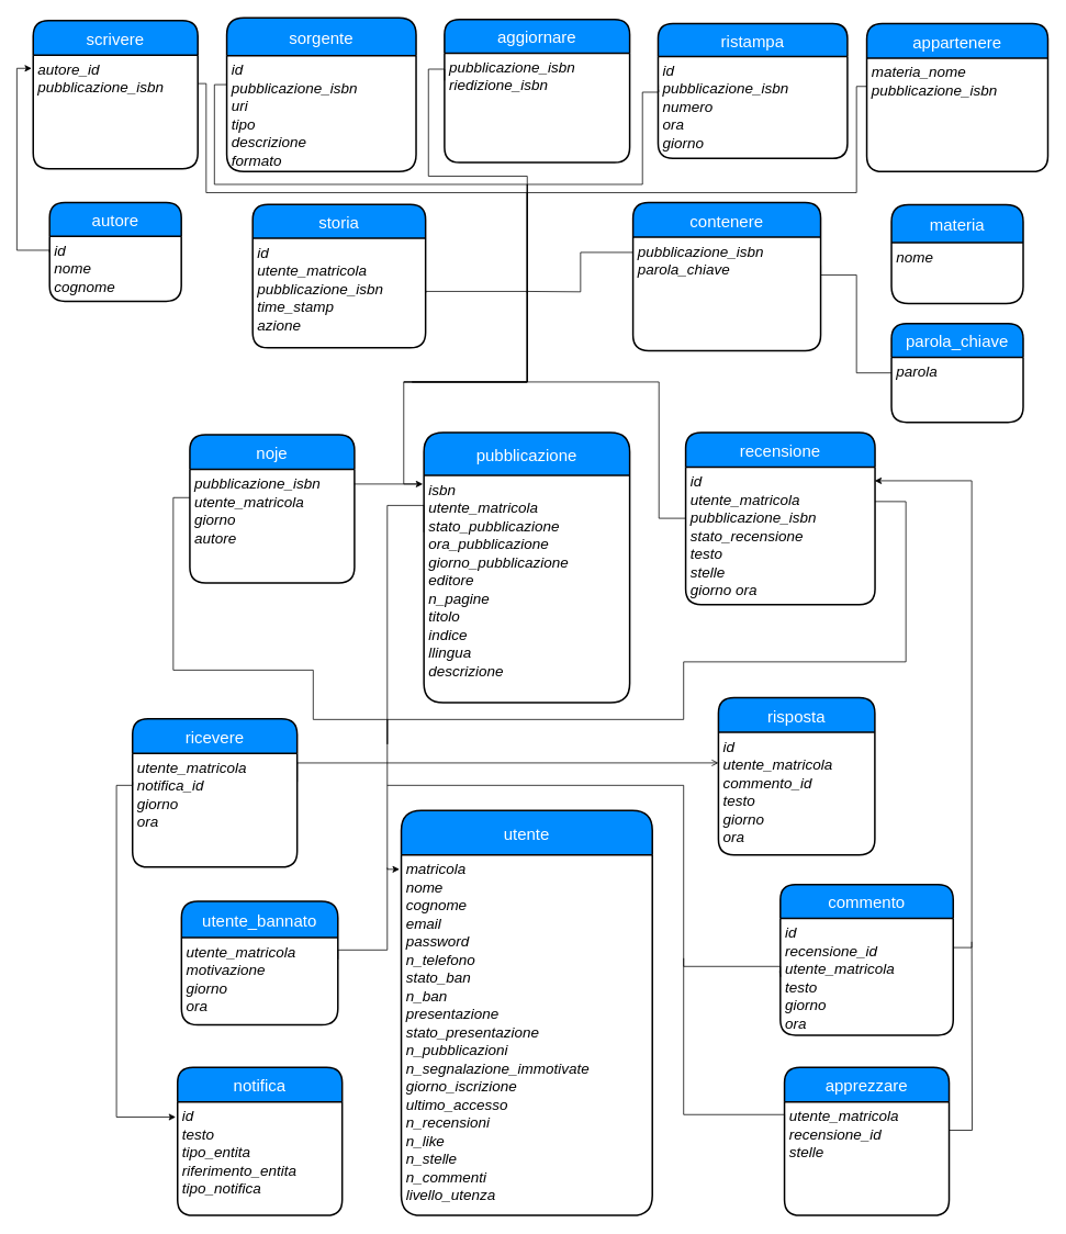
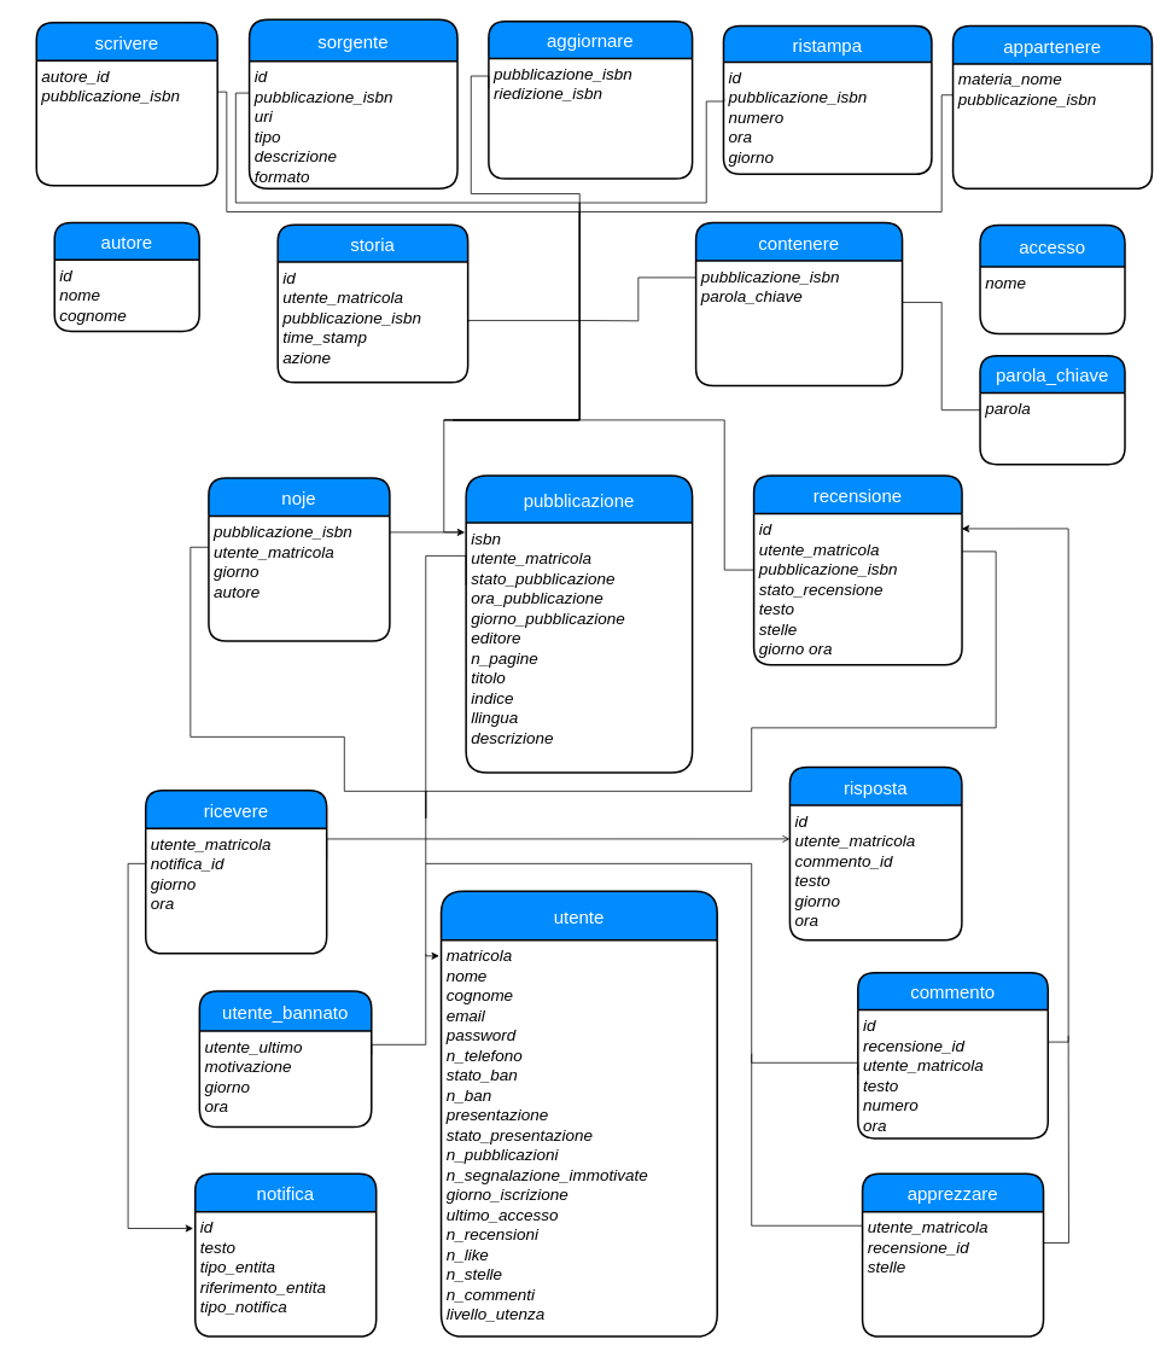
- <mxCell id="43" style="edgeStyle=orthogonalEdgeStyle;rounded=0;comic=0;orthogonalLoop=1;jettySize=auto;html=1;exitX=0;exitY=0.25;exitDx=0;exitDy=0;entryX=-0.009;entryY=0.116;entryDx=0;entryDy=0;entryPerimeter=0;shadow=0;endArrow=classic;endFill=1;endSize=6;strokeWidth=1;" edge="1" parent="1" source="5" target="25"><mxGeometry relative="1" as="geometry"><Array as="points"><mxPoint x="60" y="303" /><mxPoint x="20" y="303" /><mxPoint x="20" y="82" /></Array></mxGeometry></mxCell>
- <mxCell id="22" value="materia" style="swimlane;childLayout=stackLayout;horizontal=1;startSize=46;horizontalStack=0;fillColor=#008cff;fontColor=#FFFFFF;rounded=1;fontSize=20;fontStyle=0;strokeWidth=2;resizeParent=0;resizeLast=1;shadow=0;dashed=0;align=center;" parent="1" vertex="1"><mxGeometry x="1082.5" y="247.667" width="160" height="120" as="geometry" /></mxCell>
+ <mxCell id="22" value="accesso" style="swimlane;childLayout=stackLayout;horizontal=1;startSize=46;horizontalStack=0;fillColor=#008cff;fontColor=#FFFFFF;rounded=1;fontSize=20;fontStyle=0;strokeWidth=2;resizeParent=0;resizeLast=1;shadow=0;dashed=0;align=center;" parent="1" vertex="1"><mxGeometry x="1082.5" y="247.667" width="160" height="120" as="geometry" /></mxCell>
- <mxCell id="7" value="id&#10;recensione_id&#10;utente_matricola&#10;testo&#10;giorno&#10;ora&#10;" style="align=left;strokeColor=none;fillColor=none;spacingLeft=4;fontSize=18;verticalAlign=top;resizable=0;rotatable=0;part=1;fontStyle=2" parent="6" vertex="1"><mxGeometry y="41" width="210" height="142" as="geometry" /></mxCell>
+ <mxCell id="7" value="id&#10;recensione_id&#10;utente_matricola&#10;testo&#10;numero&#10;ora&#10;" style="align=left;strokeColor=none;fillColor=none;spacingLeft=4;fontSize=18;verticalAlign=top;resizable=0;rotatable=0;part=1;fontStyle=2" parent="6" vertex="1"><mxGeometry y="41" width="210" height="142" as="geometry" /></mxCell>
- <mxCell id="10" value="utente_matricola&#10;motivazione&#10;giorno&#10;ora&#10;" style="align=left;strokeColor=none;fillColor=none;spacingLeft=4;fontSize=18;verticalAlign=top;resizable=0;rotatable=0;part=1;fontStyle=2" parent="9" vertex="1"><mxGeometry y="44" width="190" height="106" as="geometry" /></mxCell>
+ <mxCell id="10" value="utente_ultimo&#10;motivazione&#10;giorno&#10;ora&#10;" style="align=left;strokeColor=none;fillColor=none;spacingLeft=4;fontSize=18;verticalAlign=top;resizable=0;rotatable=0;part=1;fontStyle=2" parent="9" vertex="1"><mxGeometry y="44" width="190" height="106" as="geometry" /></mxCell>
